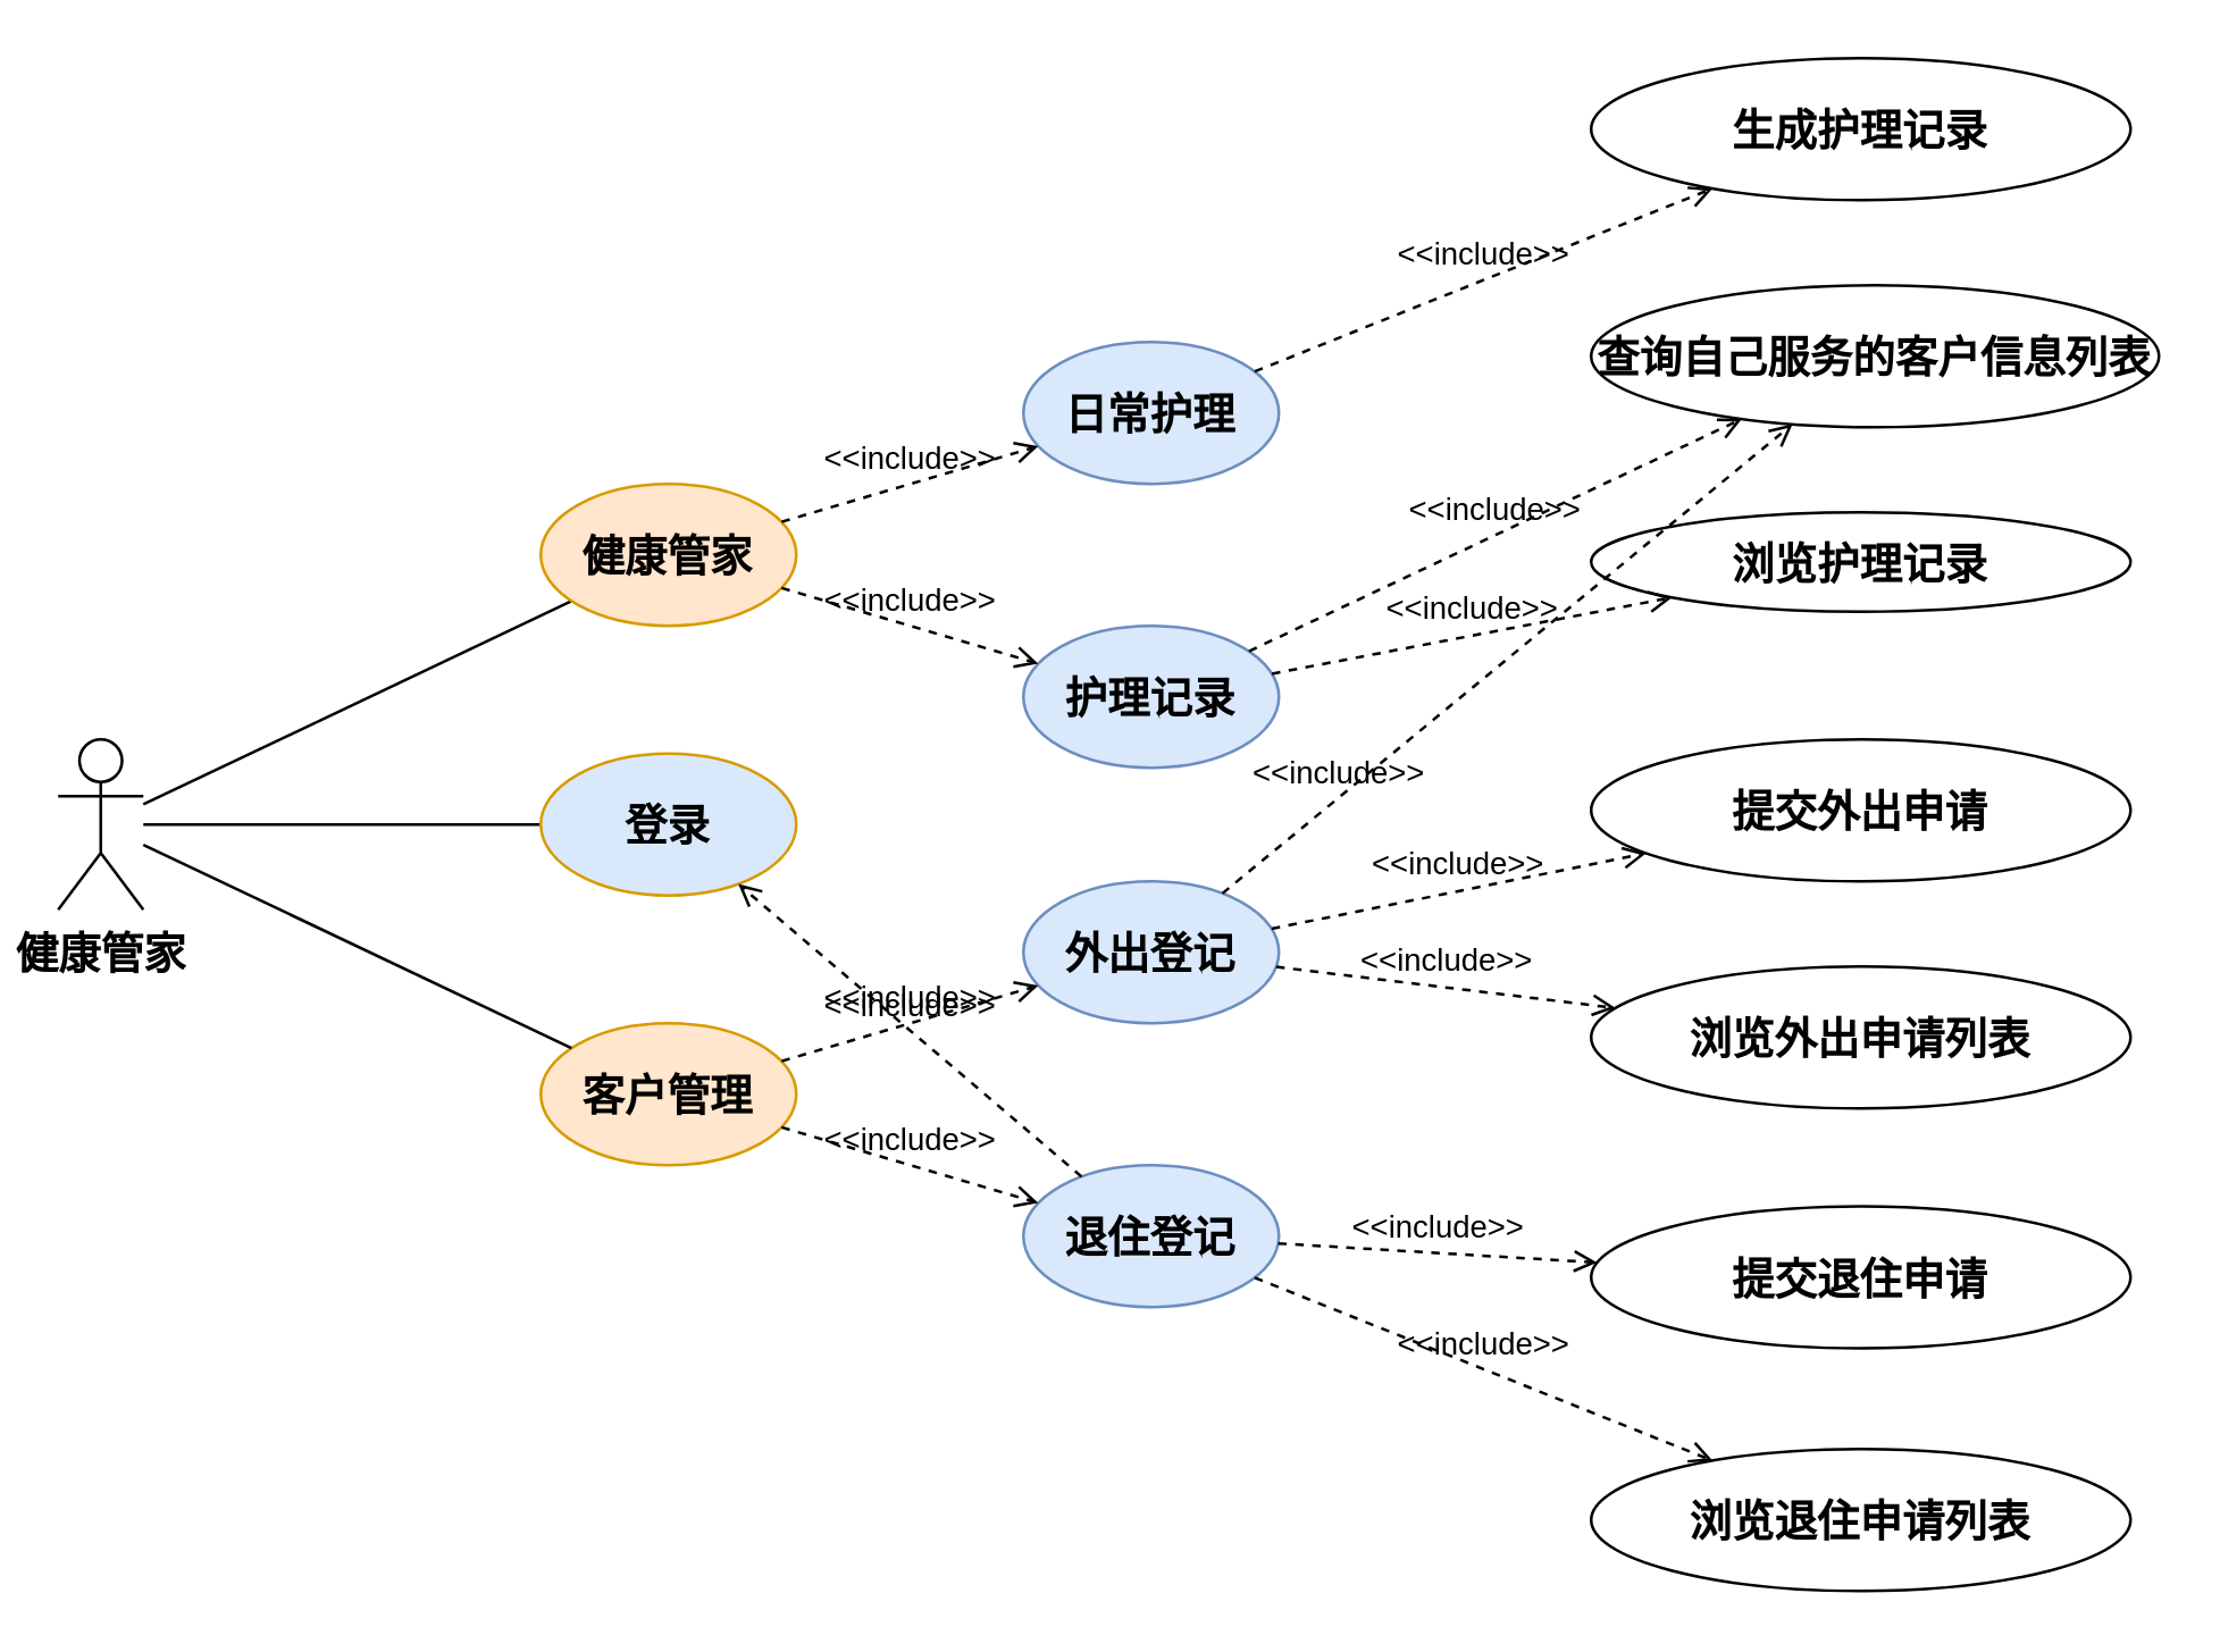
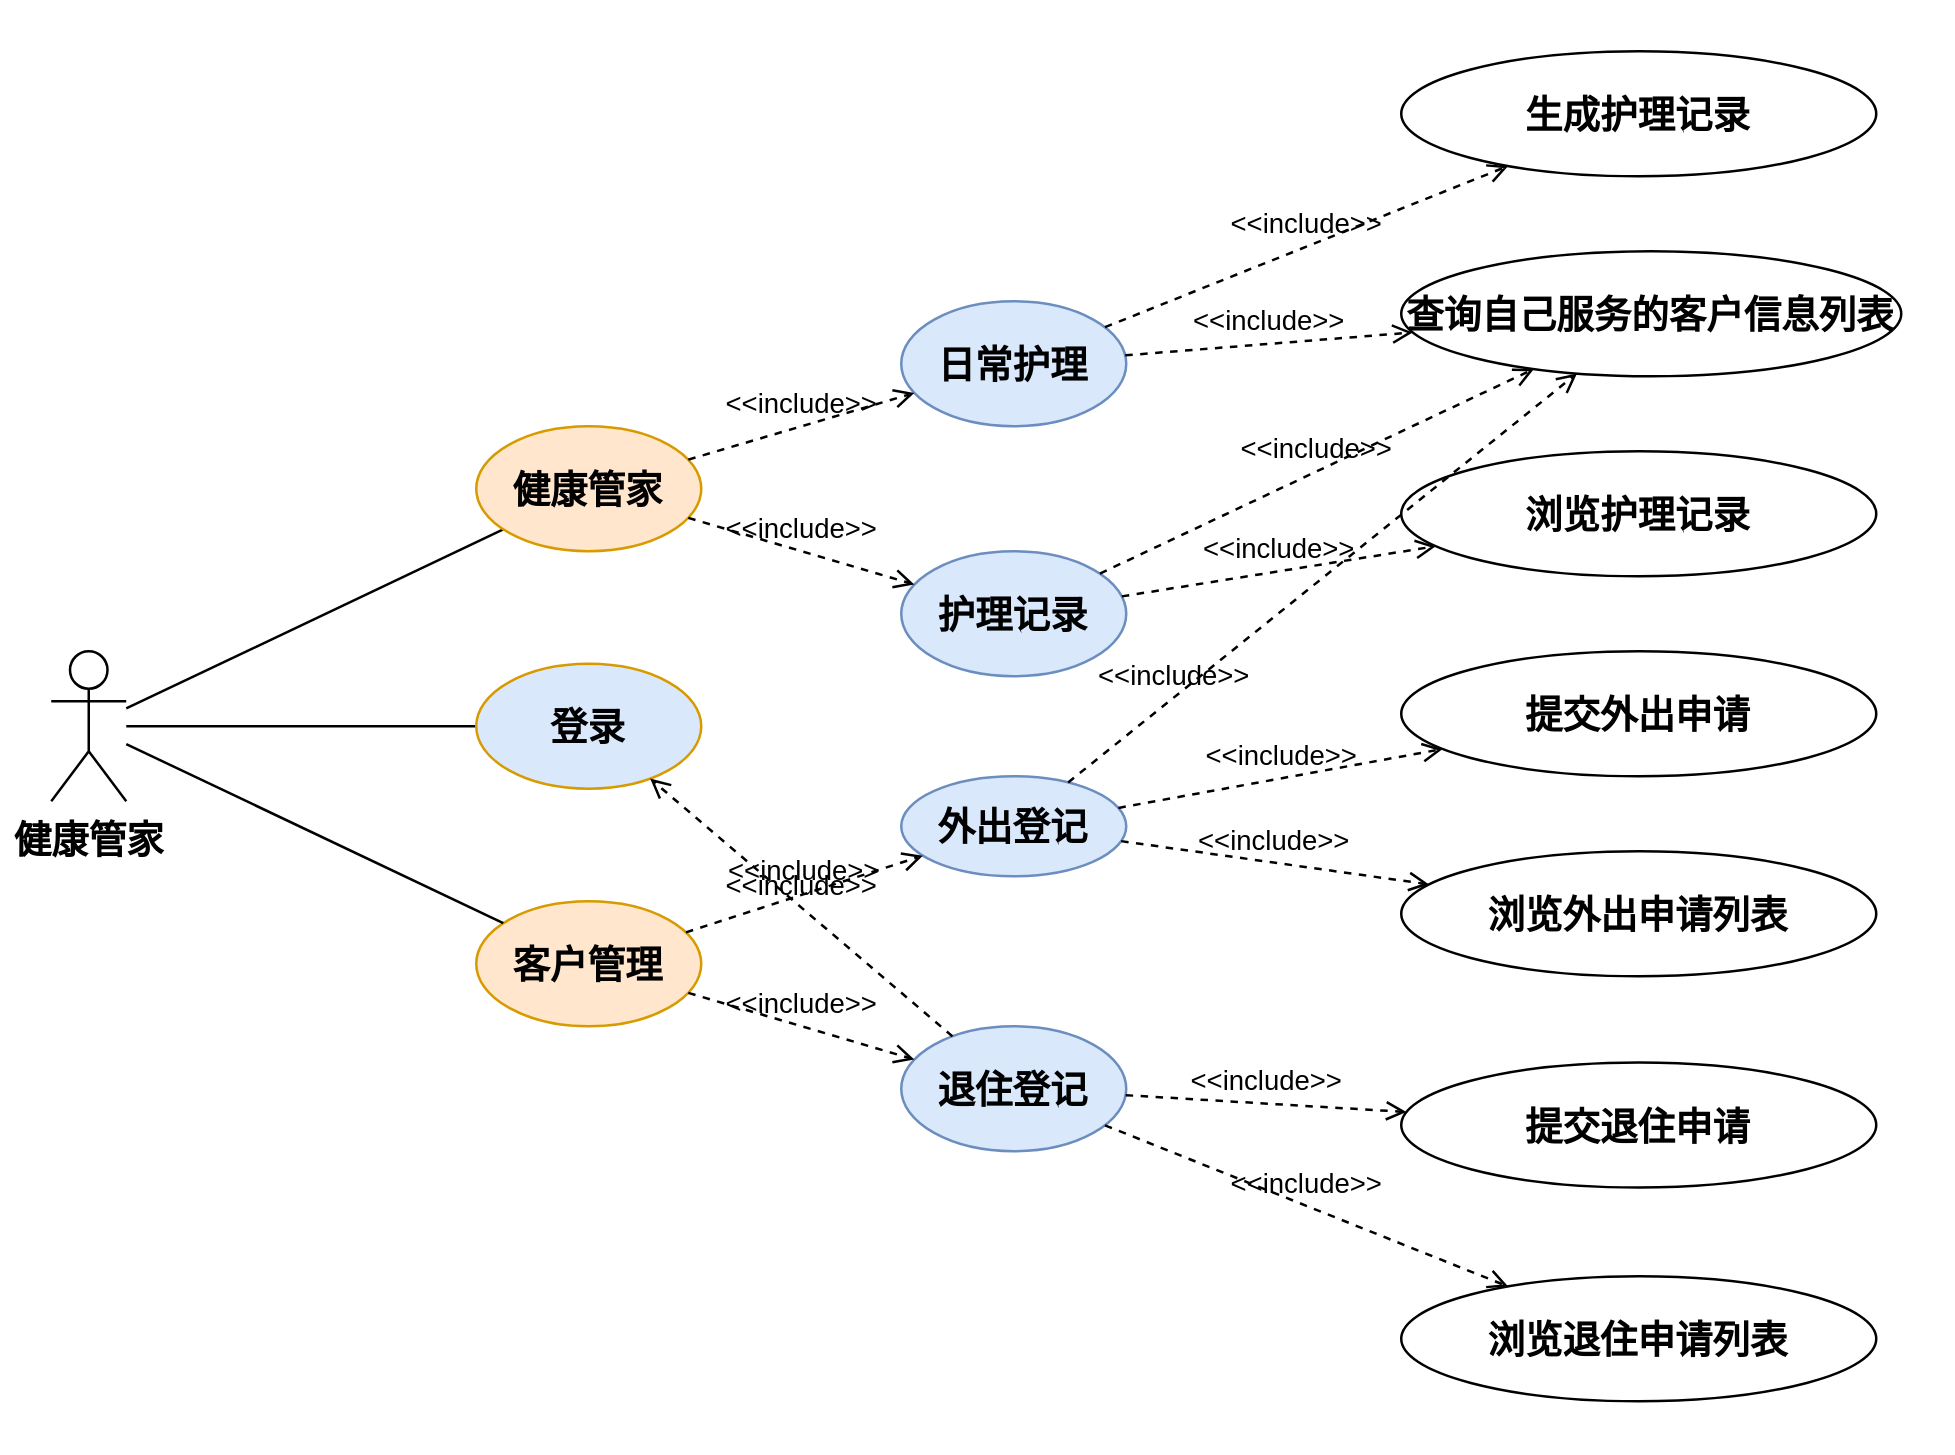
+ <mxCell id="25" value="&amp;lt;&amp;lt;include&amp;gt;&amp;gt;" style="html=1;verticalAlign=bottom;labelBackgroundColor=none;endArrow=open;endFill=0;dashed=1;" edge="1" parent="1" source="9" target="16"><mxGeometry width="160" relative="1" as="geometry"><mxPoint x="452" y="140" as="sourcePoint" /><mxPoint x="613" y="76" as="targetPoint" /></mxGeometry></mxCell>
- <mxCell id="23" value="浏览护理记录" style="ellipse;whiteSpace=wrap;html=1;fontSize=15;fontStyle=1;" vertex="1" parent="1"><mxGeometry x="560" y="180" width="190" height="35" as="geometry" /></mxCell>
+ <mxCell id="23" value="浏览护理记录" style="ellipse;whiteSpace=wrap;html=1;fontSize=15;fontStyle=1;" vertex="1" parent="1"><mxGeometry x="560" y="180" width="190" height="50" as="geometry" /></mxCell>
- <mxCell id="11" value="外出登记" style="ellipse;whiteSpace=wrap;html=1;fontSize=15;fontStyle=1;fillColor=#dae8fc;strokeColor=#6c8ebf;" parent="1" vertex="1"><mxGeometry x="360" y="310" width="90" height="50" as="geometry" /></mxCell>
+ <mxCell id="11" value="外出登记" style="ellipse;whiteSpace=wrap;html=1;fontSize=15;fontStyle=1;fillColor=#dae8fc;strokeColor=#6c8ebf;" parent="1" vertex="1"><mxGeometry x="360" y="310" width="90" height="40" as="geometry" /></mxCell>
